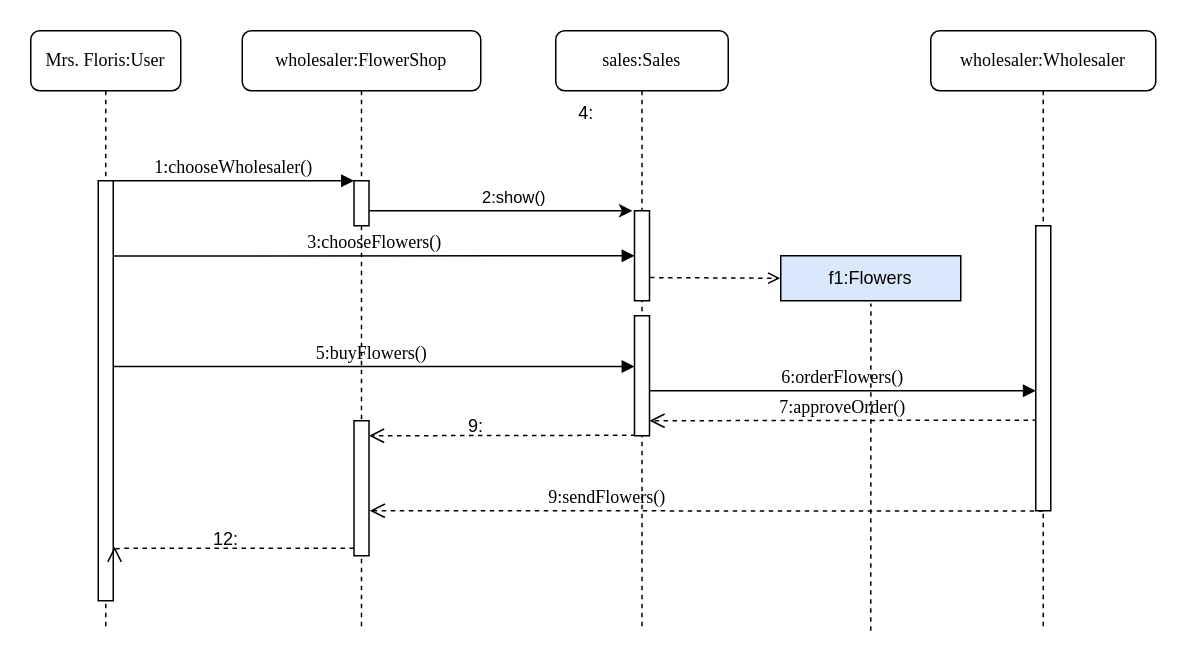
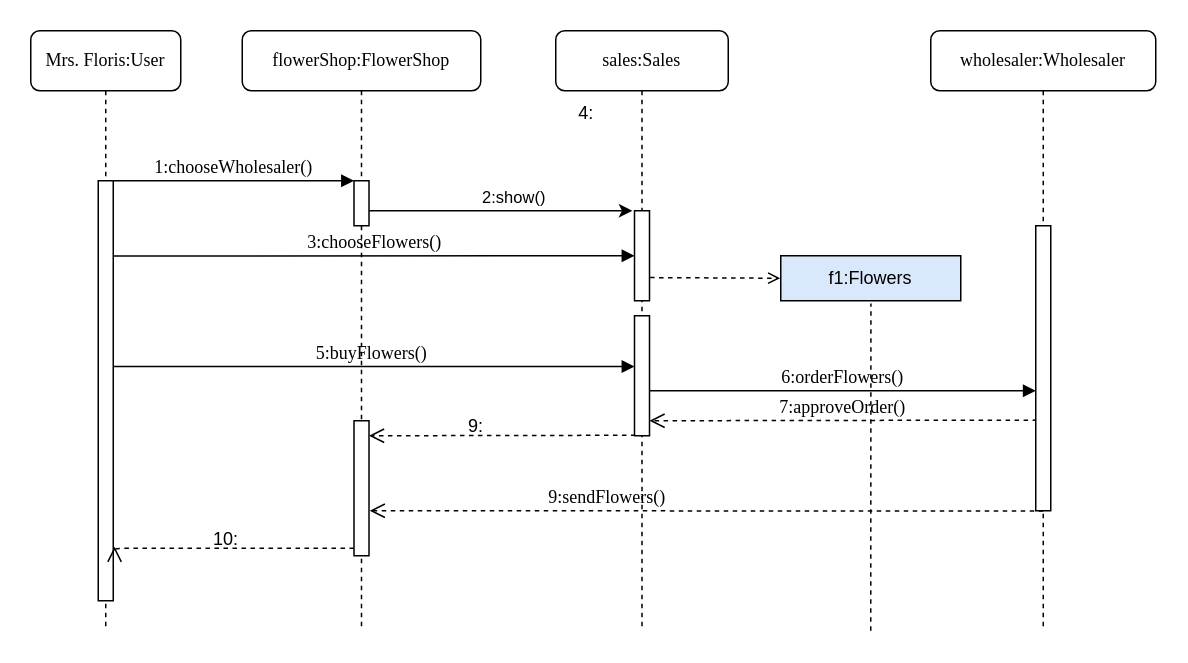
- <mxCell id="2" value="wholesaler:FlowerShop" style="shape=umlLifeline;perimeter=lifelinePerimeter;whiteSpace=wrap;html=1;container=1;collapsible=0;recursiveResize=0;outlineConnect=0;rounded=1;shadow=0;comic=0;labelBackgroundColor=none;strokeWidth=1;fontFamily=Verdana;fontSize=12;align=center;" vertex="1" parent="1"><mxGeometry x="161" y="20" width="159" height="400" as="geometry" /></mxCell>
+ <mxCell id="2" value="flowerShop:FlowerShop" style="shape=umlLifeline;perimeter=lifelinePerimeter;whiteSpace=wrap;html=1;container=1;collapsible=0;recursiveResize=0;outlineConnect=0;rounded=1;shadow=0;comic=0;labelBackgroundColor=none;strokeWidth=1;fontFamily=Verdana;fontSize=12;align=center;" vertex="1" parent="1"><mxGeometry x="161" y="20" width="159" height="400" as="geometry" /></mxCell>
- <mxCell id="4" value="12:" style="text;whiteSpace=wrap;html=1;" vertex="1" parent="2"><mxGeometry x="-21" y="325" width="140" height="40" as="geometry" /></mxCell>
+ <mxCell id="4" value="10:" style="text;whiteSpace=wrap;html=1;" vertex="1" parent="2"><mxGeometry x="-21" y="325" width="140" height="40" as="geometry" /></mxCell>
